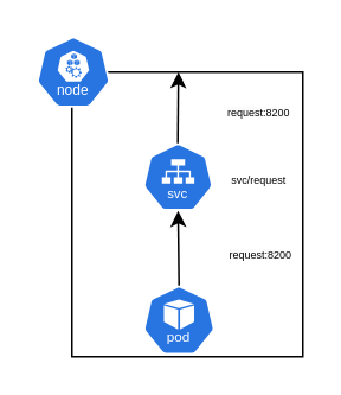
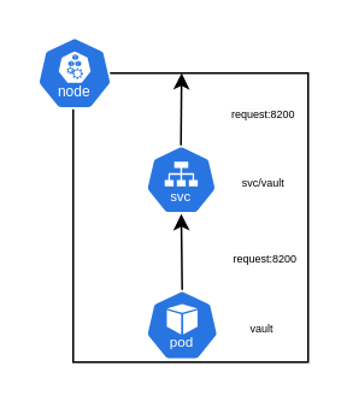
- <mxCell id="10" value="&lt;font style=&quot;font-size: 6px;&quot;&gt;svc/request&lt;/font&gt;" style="text;html=1;align=center;verticalAlign=middle;resizable=0;points=[];autosize=1;strokeColor=none;fillColor=none;" vertex="1" parent="1"><mxGeometry x="119.59" y="84" width="50" height="30" as="geometry" /></mxCell>
+ <mxCell id="10" value="&lt;font style=&quot;font-size: 6px;&quot;&gt;svc/vault&lt;/font&gt;" style="text;html=1;align=center;verticalAlign=middle;resizable=0;points=[];autosize=1;strokeColor=none;fillColor=none;" vertex="1" parent="1"><mxGeometry x="119.59" y="84" width="50" height="30" as="geometry" /></mxCell>
+ <mxCell id="9" value="&lt;font style=&quot;font-size: 6px;&quot;&gt;vault&amp;nbsp;&lt;/font&gt;" style="text;html=1;align=center;verticalAlign=middle;resizable=0;points=[];autosize=1;strokeColor=none;fillColor=none;" vertex="1" parent="1"><mxGeometry x="124.59" y="164.5" width="40" height="30" as="geometry" /></mxCell>
